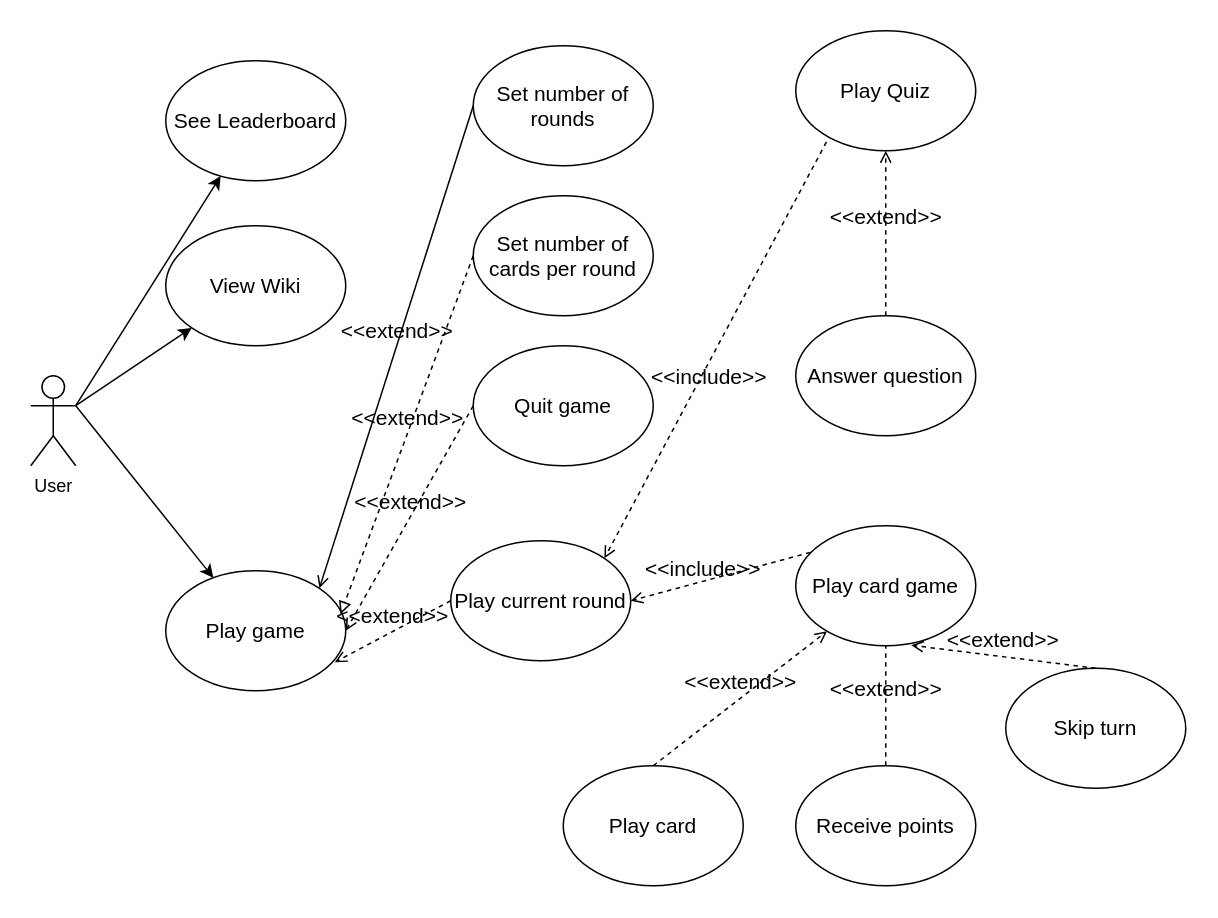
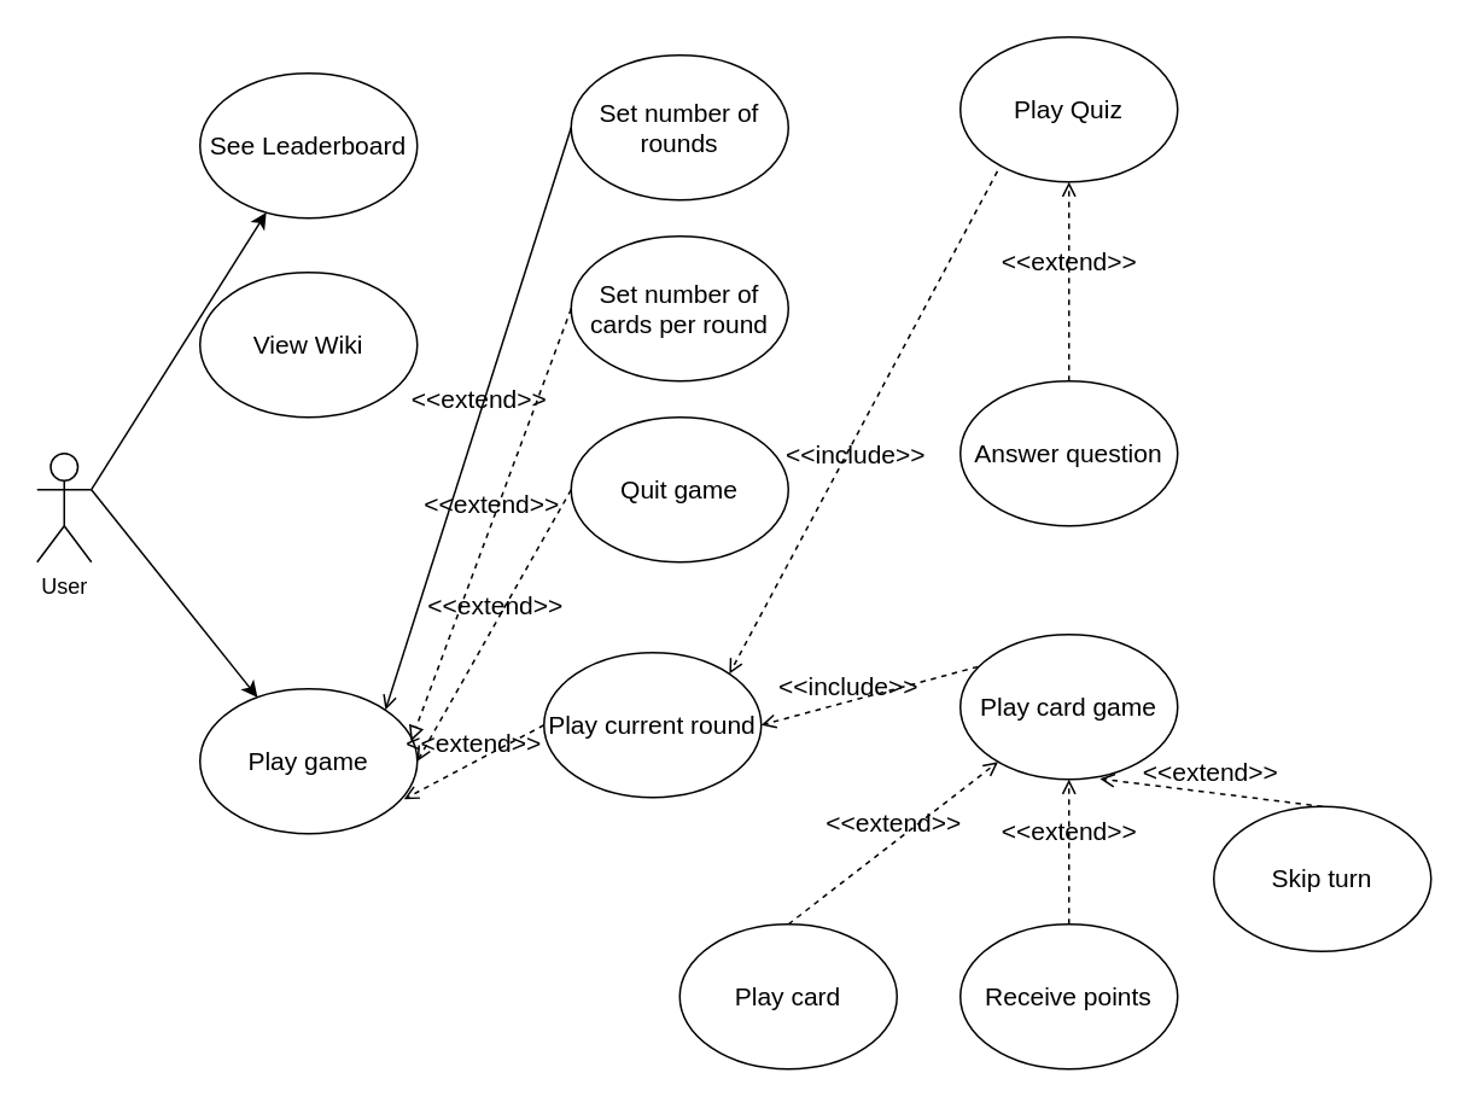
- <mxCell id="5" value="" style="endArrow=classic;html=1;rounded=0;fontSize=14;exitX=1;exitY=0.333;exitDx=0;exitDy=0;exitPerimeter=0;" edge="1" parent="1" source="2" target="6"><mxGeometry width="50" height="50" relative="1" as="geometry"><mxPoint x="440" y="270" as="sourcePoint" /><mxPoint x="220" y="190" as="targetPoint" /></mxGeometry></mxCell>
- <mxCell id="23" value="&amp;lt;&amp;lt;extend&amp;gt;&amp;gt;" style="html=1;verticalAlign=bottom;labelBackgroundColor=none;endArrow=none;endFill=0;dashed=1;rounded=0;fontSize=14;entryX=0.5;entryY=1;entryDx=0;entryDy=0;exitX=0.5;exitY=0;exitDx=0;exitDy=0;" edge="1" parent="1" source="24" target="20"><mxGeometry width="160" relative="1" as="geometry"><mxPoint x="610" y="500" as="sourcePoint" /><mxPoint x="730" y="450" as="targetPoint" /></mxGeometry></mxCell>
+ <mxCell id="23" value="&amp;lt;&amp;lt;extend&amp;gt;&amp;gt;" style="html=1;verticalAlign=bottom;labelBackgroundColor=none;endArrow=open;endFill=0;dashed=1;rounded=0;fontSize=14;entryX=0.5;entryY=1;entryDx=0;entryDy=0;exitX=0.5;exitY=0;exitDx=0;exitDy=0;" edge="1" parent="1" source="24" target="20"><mxGeometry width="160" relative="1" as="geometry"><mxPoint x="610" y="500" as="sourcePoint" /><mxPoint x="730" y="450" as="targetPoint" /></mxGeometry></mxCell>
